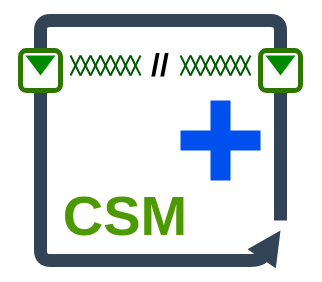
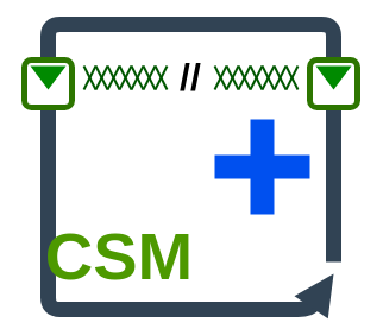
- <mxCell id="40" value="&lt;font style=&quot;font-size: 56px;&quot;&gt;CSM&lt;/font&gt;" style="text;html=1;align=center;verticalAlign=middle;whiteSpace=wrap;rounded=0;fontColor=#4D9900;fontStyle=1" parent="1" vertex="1"><mxGeometry x="60" y="190" width="130" height="50" as="geometry" /></mxCell>
+ <mxCell id="40" value="&lt;font style=&quot;font-size: 56px;&quot;&gt;CSM&lt;/font&gt;" style="text;html=1;align=center;verticalAlign=middle;whiteSpace=wrap;rounded=0;fontColor=#4D9900;fontStyle=1" parent="1" vertex="1"><mxGeometry x="35" y="190" width="130" height="50" as="geometry" /></mxCell>
